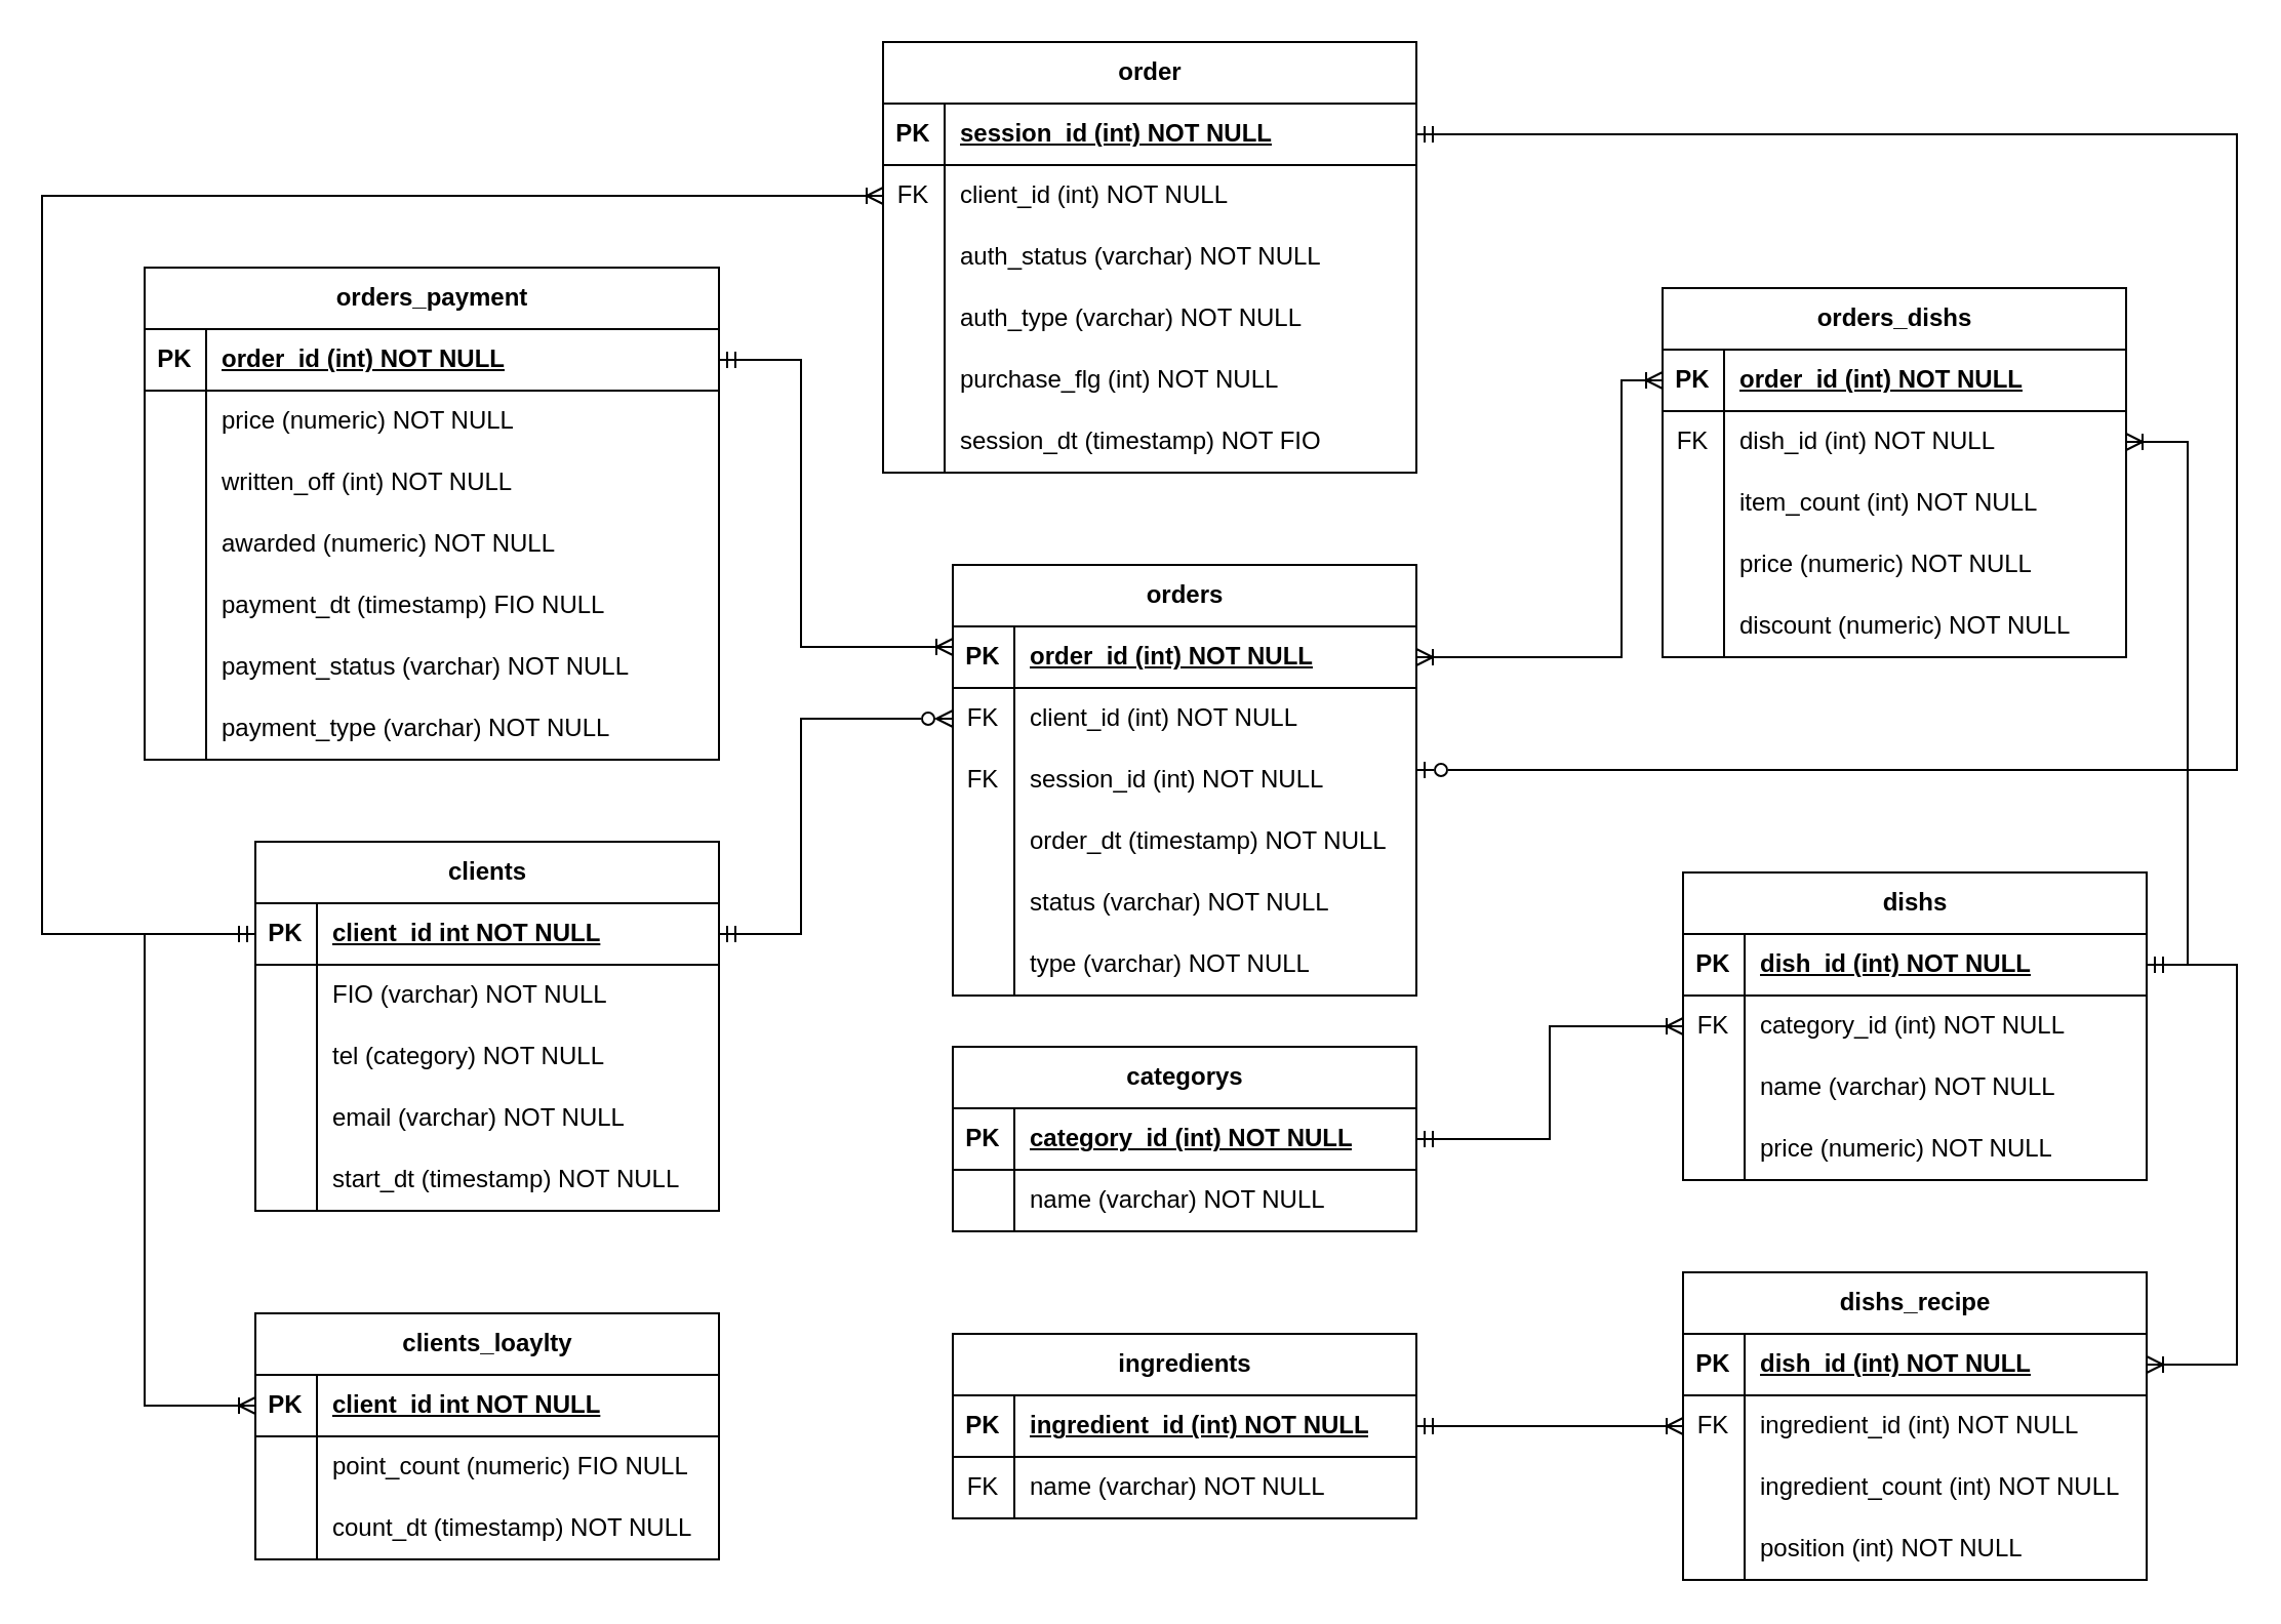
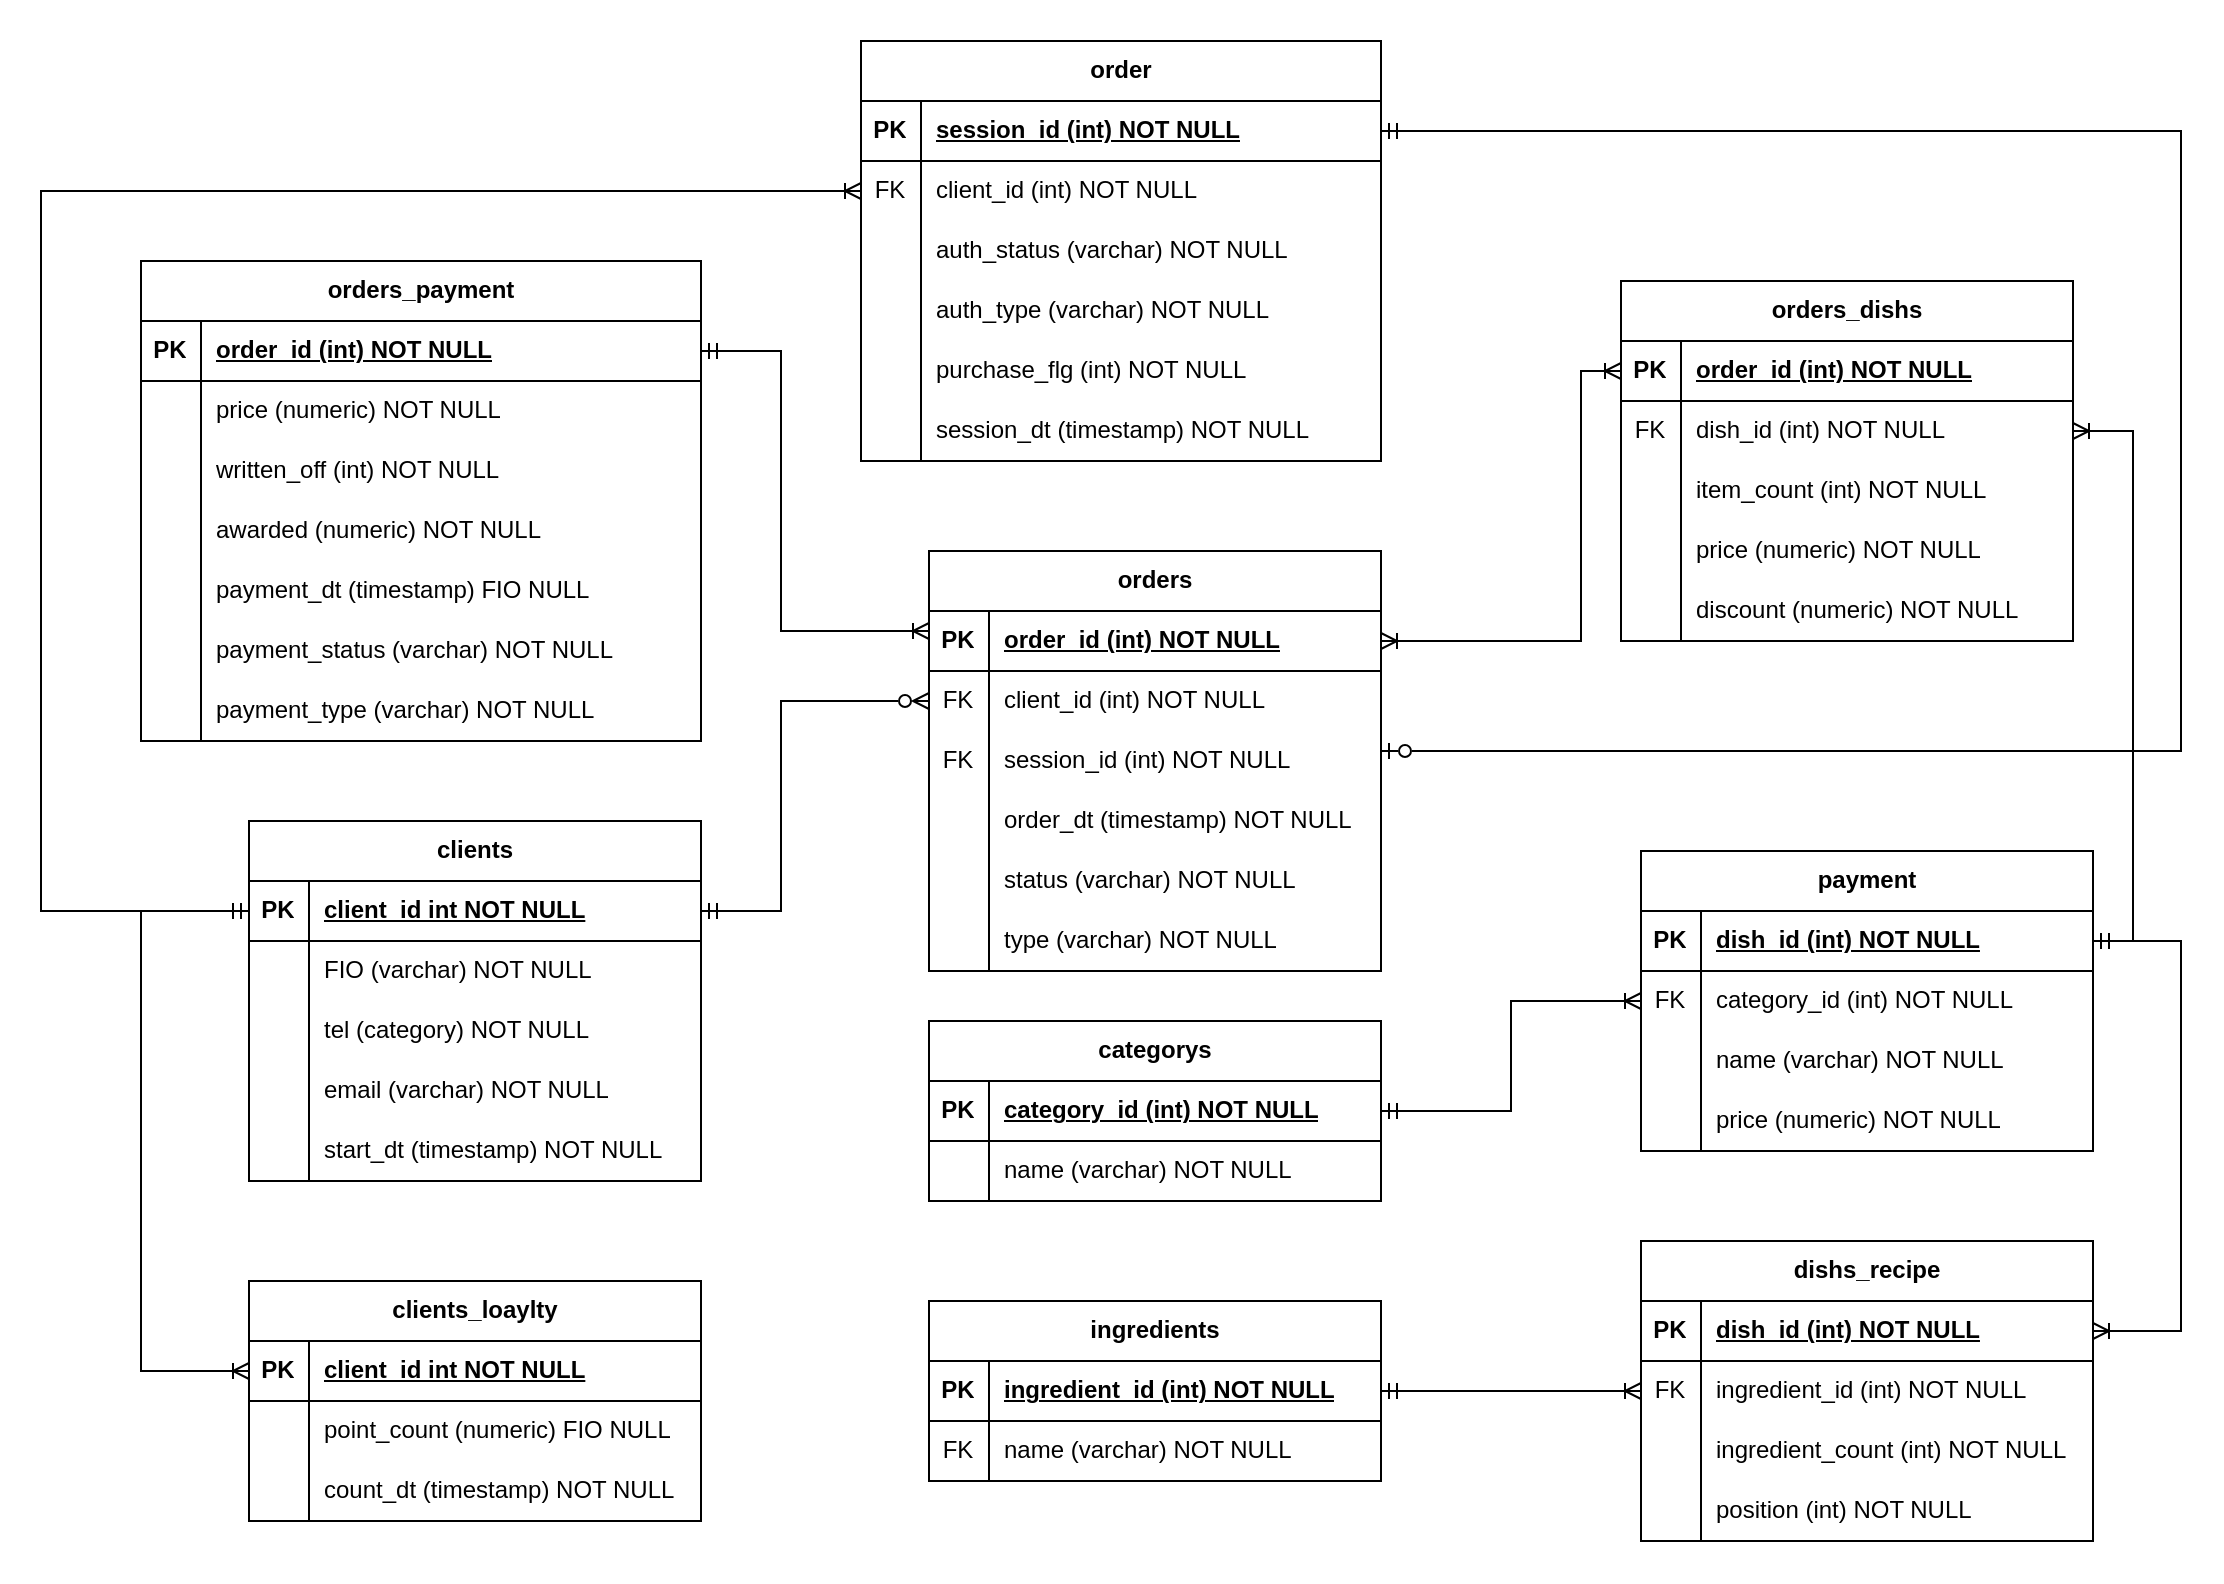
- <mxCell id="56" value="session_dt (timestamp) NOT FIO" style="shape=partialRectangle;connectable=0;fillColor=none;top=0;left=0;bottom=0;right=0;align=left;spacingLeft=6;overflow=hidden;whiteSpace=wrap;html=1;" vertex="1" parent="54"><mxGeometry x="30" width="230" height="30" as="geometry"><mxRectangle width="230" height="30" as="alternateBounds" /></mxGeometry></mxCell>
+ <mxCell id="56" value="session_dt (timestamp) NOT NULL" style="shape=partialRectangle;connectable=0;fillColor=none;top=0;left=0;bottom=0;right=0;align=left;spacingLeft=6;overflow=hidden;whiteSpace=wrap;html=1;" vertex="1" parent="54"><mxGeometry x="30" width="230" height="30" as="geometry"><mxRectangle width="230" height="30" as="alternateBounds" /></mxGeometry></mxCell>
- <mxCell id="99" value="dishs" style="shape=table;startSize=30;container=1;collapsible=1;childLayout=tableLayout;fixedRows=1;rowLines=0;fontStyle=1;align=center;resizeLast=1;html=1;" vertex="1" parent="1"><mxGeometry x="820" y="425" width="226" height="150" as="geometry" /></mxCell>
+ <mxCell id="99" value="payment" style="shape=table;startSize=30;container=1;collapsible=1;childLayout=tableLayout;fixedRows=1;rowLines=0;fontStyle=1;align=center;resizeLast=1;html=1;" vertex="1" parent="1"><mxGeometry x="820" y="425" width="226" height="150" as="geometry" /></mxCell>
